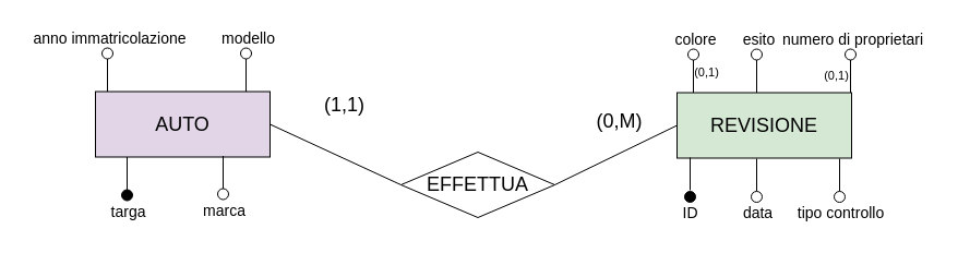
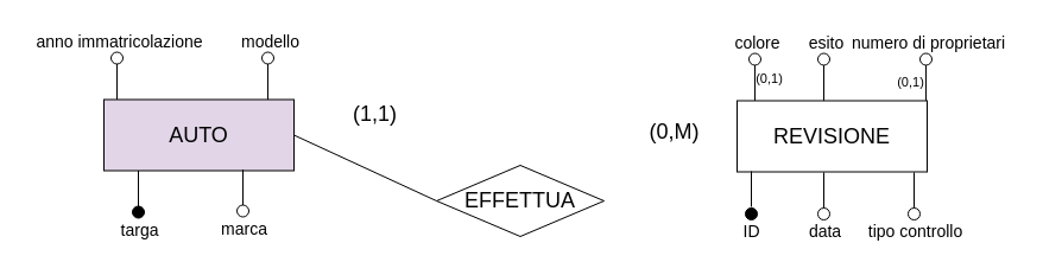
- <mxCell id="5" value="&lt;font style=&quot;font-size: 18px;&quot;&gt;REVISIONE&lt;/font&gt;" style="rounded=0;whiteSpace=wrap;html=1;fillColor=#d5e8d4;" parent="1" vertex="1"><mxGeometry x="620" y="84.5" width="160" height="60" as="geometry" /></mxCell>
+ <mxCell id="5" value="&lt;font style=&quot;font-size: 18px;&quot;&gt;REVISIONE&lt;/font&gt;" style="rounded=0;whiteSpace=wrap;html=1;" parent="1" vertex="1"><mxGeometry x="620" y="84.5" width="160" height="60" as="geometry" /></mxCell>
- <mxCell id="14" value="" style="endArrow=none;html=1;rounded=0;exitX=1;exitY=0.5;exitDx=0;exitDy=0;entryX=0;entryY=0.5;entryDx=0;entryDy=0;" parent="1" source="12" target="5" edge="1"><mxGeometry width="50" height="50" relative="1" as="geometry"><mxPoint x="457" y="297.5" as="sourcePoint" /><mxPoint x="507" y="247.5" as="targetPoint" /></mxGeometry></mxCell>
